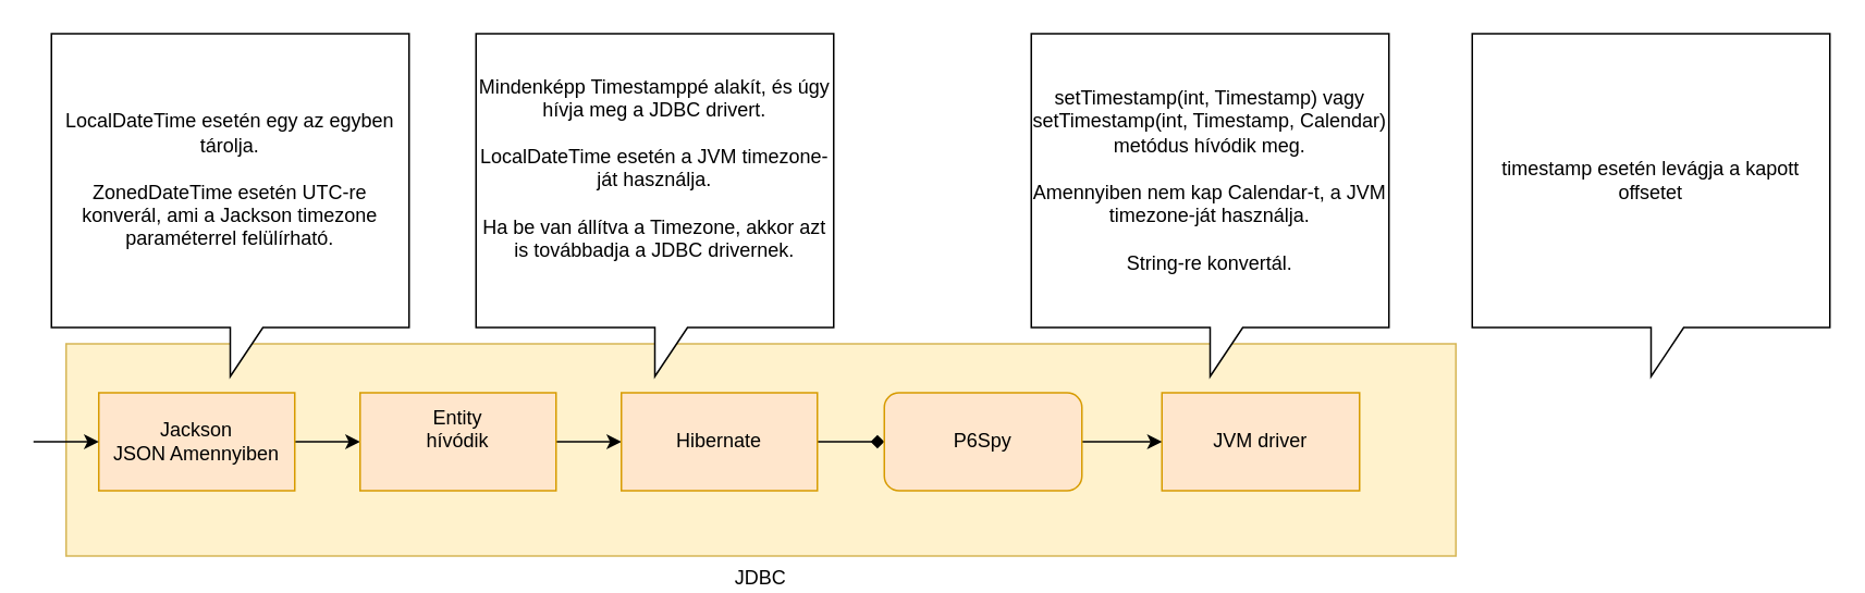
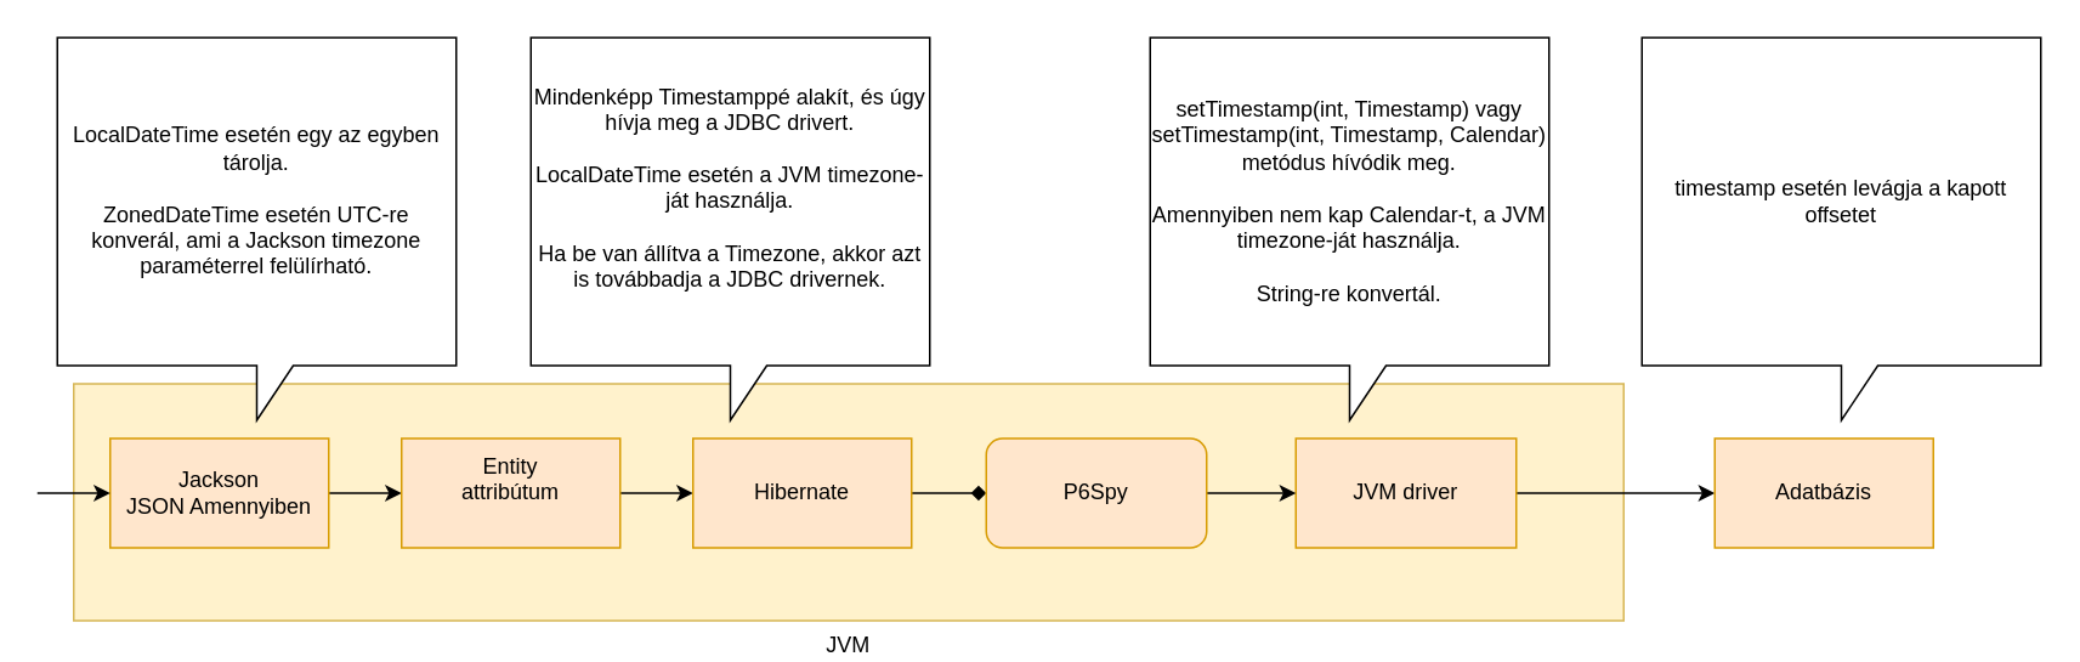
- <mxCell id="6" value="&lt;div&gt;Entity&lt;/div&gt;&lt;div&gt;hívódik&lt;br&gt;&lt;/div&gt;&lt;div&gt;&lt;br&gt;&lt;/div&gt;" style="rounded=0;whiteSpace=wrap;html=1;fillColor=#ffe6cc;strokeColor=#d79b00;" parent="1" vertex="1"><mxGeometry x="220" y="240" width="120" height="60" as="geometry" /></mxCell>
+ <mxCell id="6" value="&lt;div&gt;Entity&lt;/div&gt;&lt;div&gt;attribútum&lt;br&gt;&lt;/div&gt;&lt;div&gt;&lt;br&gt;&lt;/div&gt;" style="rounded=0;whiteSpace=wrap;html=1;fillColor=#ffe6cc;strokeColor=#d79b00;" parent="1" vertex="1"><mxGeometry x="220" y="240" width="120" height="60" as="geometry" /></mxCell>
+ <mxCell id="9" style="edgeStyle=orthogonalEdgeStyle;rounded=0;orthogonalLoop=1;jettySize=auto;html=1;exitX=1;exitY=0.5;exitDx=0;exitDy=0;" parent="1" source="10" target="11" edge="1"><mxGeometry relative="1" as="geometry" /></mxCell>
+ <mxCell id="11" value="Adatbázis" style="rounded=0;whiteSpace=wrap;html=1;fillColor=#ffe6cc;strokeColor=#d79b00;" parent="1" vertex="1"><mxGeometry x="941" y="240" width="120" height="60" as="geometry" /></mxCell>
- <mxCell id="2" value="JDBC" style="rounded=0;whiteSpace=wrap;html=1;labelPosition=center;verticalLabelPosition=bottom;align=center;verticalAlign=top;fillColor=#fff2cc;strokeColor=#d6b656;" parent="1" vertex="1"><mxGeometry x="40" y="210" width="851" height="130" as="geometry" /></mxCell>
+ <mxCell id="2" value="JVM" style="rounded=0;whiteSpace=wrap;html=1;labelPosition=center;verticalLabelPosition=bottom;align=center;verticalAlign=top;fillColor=#fff2cc;strokeColor=#d6b656;" parent="1" vertex="1"><mxGeometry x="40" y="210" width="851" height="130" as="geometry" /></mxCell>
